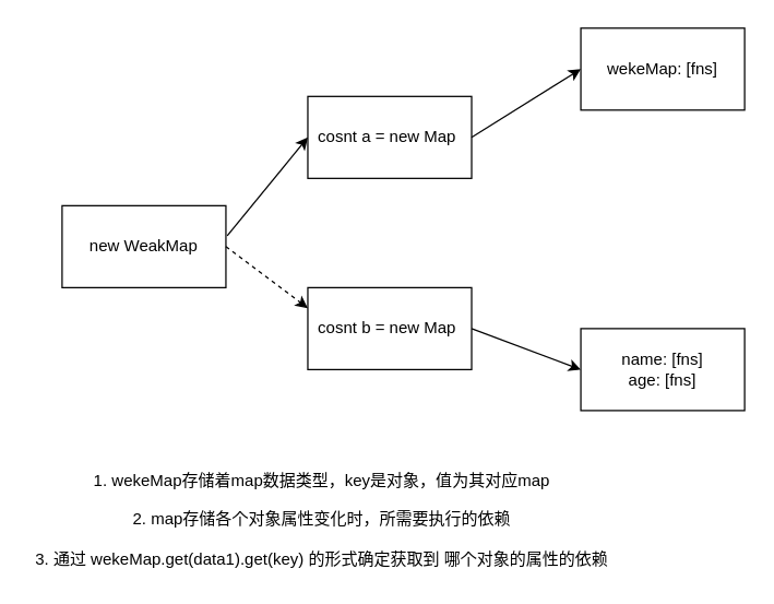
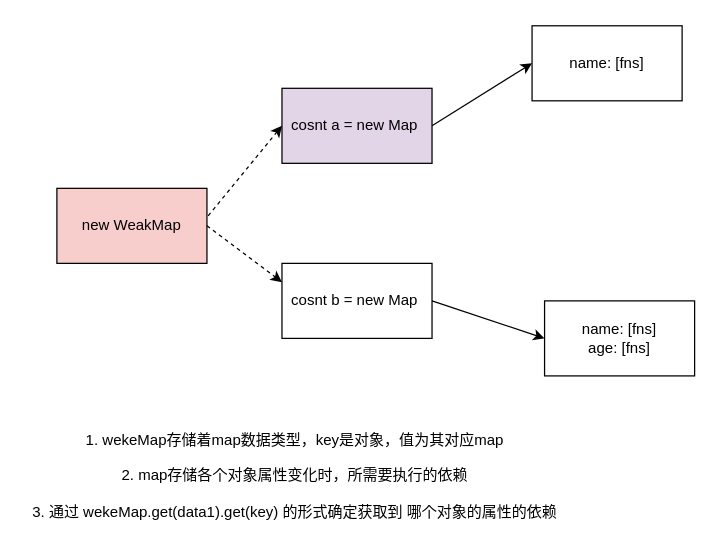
- <mxCell id="7" value="wekeMap: [fns]" style="rounded=0;whiteSpace=wrap;html=1;" vertex="1" parent="1"><mxGeometry x="425" y="20" width="120" height="60" as="geometry" /></mxCell>
+ <mxCell id="7" value="name: [fns]" style="rounded=0;whiteSpace=wrap;html=1;" vertex="1" parent="1"><mxGeometry x="425" y="20" width="120" height="60" as="geometry" /></mxCell>
- <mxCell id="3" value="cosnt a = new Map&amp;nbsp;" style="rounded=0;whiteSpace=wrap;html=1;" vertex="1" parent="1"><mxGeometry x="225" y="70" width="120" height="60" as="geometry" /></mxCell>
+ <mxCell id="3" value="cosnt a = new Map&amp;nbsp;" style="rounded=0;whiteSpace=wrap;html=1;fillColor=#e1d5e7;" vertex="1" parent="1"><mxGeometry x="225" y="70" width="120" height="60" as="geometry" /></mxCell>
- <mxCell id="5" value="" style="endArrow=classic;html=1;entryX=0;entryY=0.5;entryDx=0;entryDy=0;exitX=1.008;exitY=0.367;exitDx=0;exitDy=0;exitPerimeter=0;" edge="1" parent="1" source="2" target="3"><mxGeometry width="50" height="50" relative="1" as="geometry"><mxPoint x="375" y="190" as="sourcePoint" /><mxPoint x="425" y="140" as="targetPoint" /><Array as="points" /></mxGeometry></mxCell>
+ <mxCell id="5" value="" style="endArrow=classic;html=1;entryX=0;entryY=0.5;entryDx=0;entryDy=0;exitX=1.008;exitY=0.367;exitDx=0;exitDy=0;exitPerimeter=0;dashed=1;" edge="1" parent="1" source="2" target="3"><mxGeometry width="50" height="50" relative="1" as="geometry"><mxPoint x="375" y="190" as="sourcePoint" /><mxPoint x="425" y="140" as="targetPoint" /><Array as="points" /></mxGeometry></mxCell>
- <mxCell id="2" value="new WeakMap" style="rounded=0;whiteSpace=wrap;html=1;" vertex="1" parent="1"><mxGeometry x="45" y="150" width="120" height="60" as="geometry" /></mxCell>
+ <mxCell id="2" value="new WeakMap" style="rounded=0;whiteSpace=wrap;html=1;fillColor=#f8cecc;" vertex="1" parent="1"><mxGeometry x="45" y="150" width="120" height="60" as="geometry" /></mxCell>
- <mxCell id="8" value="name: [fns]&lt;br&gt;age: [fns]" style="rounded=0;whiteSpace=wrap;html=1;" vertex="1" parent="1"><mxGeometry x="425" y="240" width="120" height="60" as="geometry" /></mxCell>
+ <mxCell id="8" value="name: [fns]&lt;br&gt;age: [fns]" style="rounded=0;whiteSpace=wrap;html=1;" vertex="1" parent="1"><mxGeometry x="435" y="240" width="120" height="60" as="geometry" /></mxCell>
